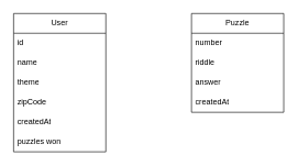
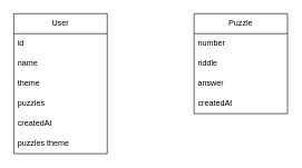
- <mxCell id="6" value="zipCode" style="text;strokeColor=none;fillColor=none;align=left;verticalAlign=middle;spacingLeft=4;spacingRight=4;overflow=hidden;points=[[0,0.5],[1,0.5]];portConstraint=eastwest;rotatable=0;whiteSpace=wrap;html=1;" vertex="1" parent="2"><mxGeometry y="120" width="140" height="30" as="geometry" /></mxCell>
+ <mxCell id="6" value="puzzles" style="text;strokeColor=none;fillColor=none;align=left;verticalAlign=middle;spacingLeft=4;spacingRight=4;overflow=hidden;points=[[0,0.5],[1,0.5]];portConstraint=eastwest;rotatable=0;whiteSpace=wrap;html=1;" vertex="1" parent="2"><mxGeometry y="120" width="140" height="30" as="geometry" /></mxCell>
- <mxCell id="8" value="puzzles won" style="text;strokeColor=none;fillColor=none;align=left;verticalAlign=middle;spacingLeft=4;spacingRight=4;overflow=hidden;points=[[0,0.5],[1,0.5]];portConstraint=eastwest;rotatable=0;whiteSpace=wrap;html=1;" vertex="1" parent="2"><mxGeometry y="180" width="140" height="30" as="geometry" /></mxCell>
+ <mxCell id="8" value="puzzles theme" style="text;strokeColor=none;fillColor=none;align=left;verticalAlign=middle;spacingLeft=4;spacingRight=4;overflow=hidden;points=[[0,0.5],[1,0.5]];portConstraint=eastwest;rotatable=0;whiteSpace=wrap;html=1;" vertex="1" parent="2"><mxGeometry y="180" width="140" height="30" as="geometry" /></mxCell>
